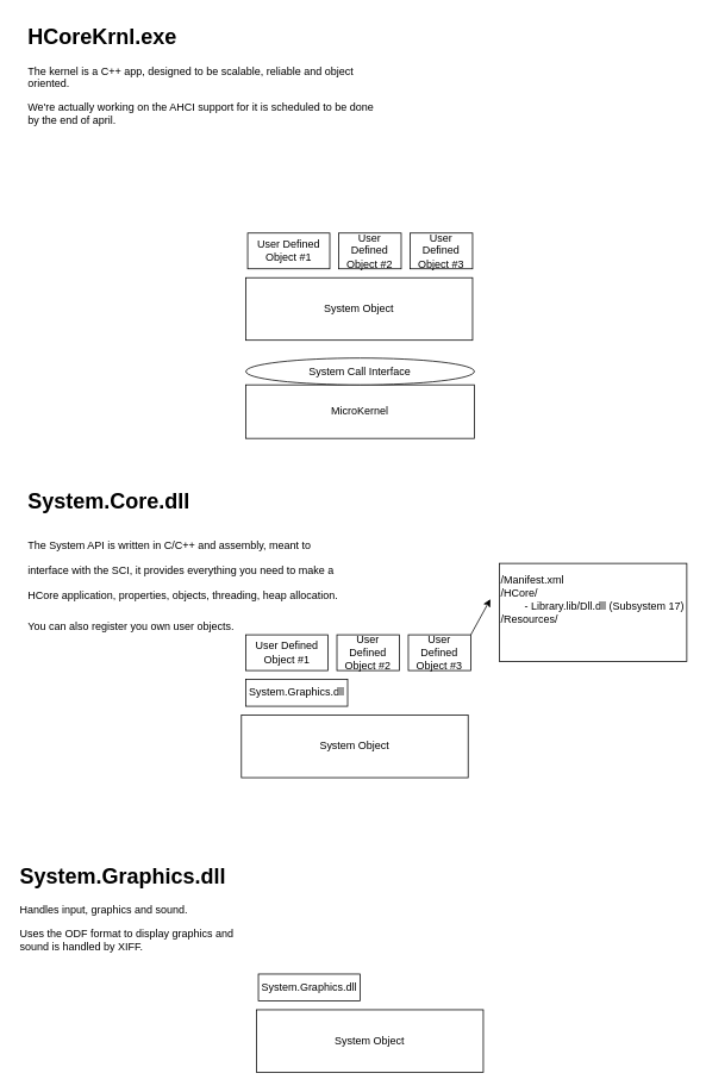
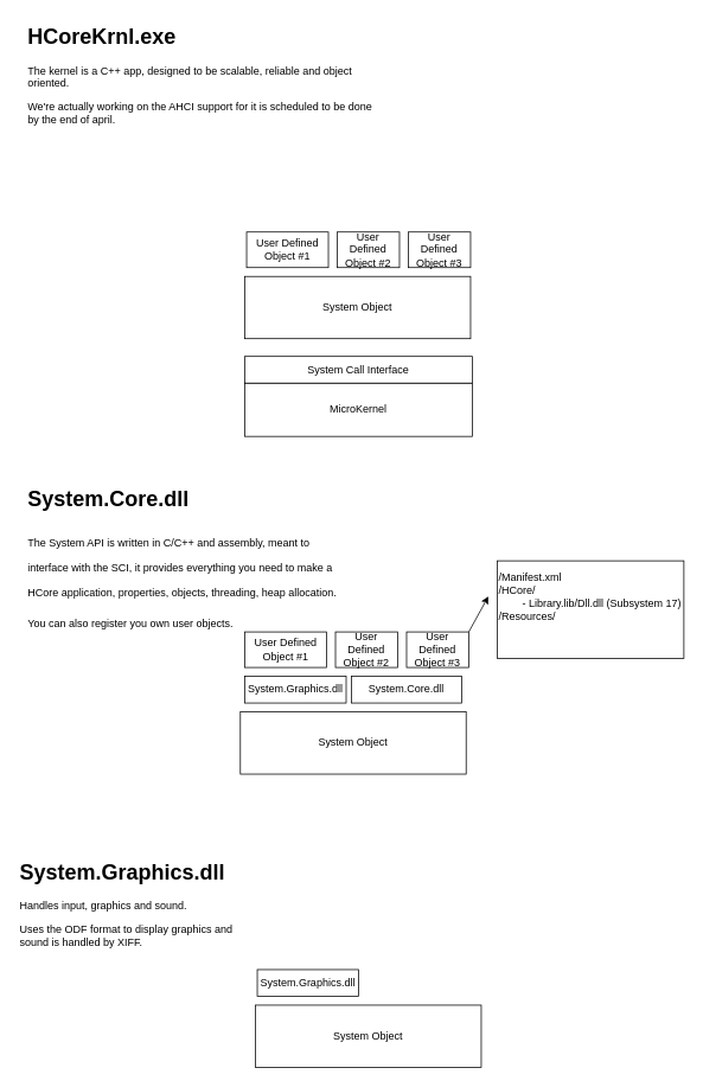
- <mxCell id="4" value="System Call Interface" style="ellipse;whiteSpace=wrap;html=1;" parent="1" vertex="1"><mxGeometry x="275" y="400" width="256" height="30" as="geometry" /></mxCell>
+ <mxCell id="4" value="System Call Interface" style="rounded=0;whiteSpace=wrap;html=1;" parent="1" vertex="1"><mxGeometry x="275" y="400" width="256" height="30" as="geometry" /></mxCell>
+ <mxCell id="20" value="System.Core.dll" style="rounded=0;whiteSpace=wrap;html=1;" vertex="1" parent="1"><mxGeometry x="395" y="760" width="124" height="30" as="geometry" /></mxCell>
